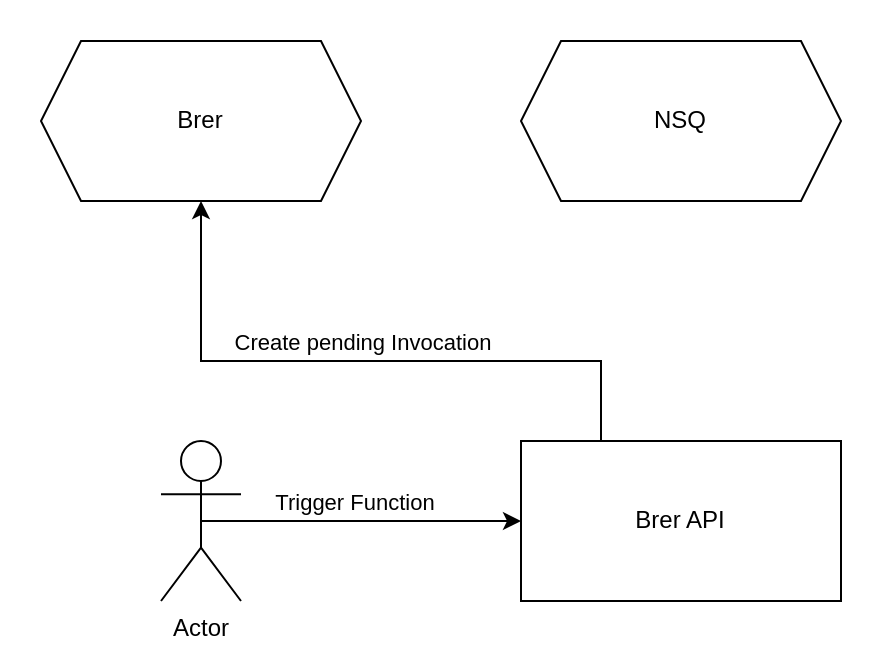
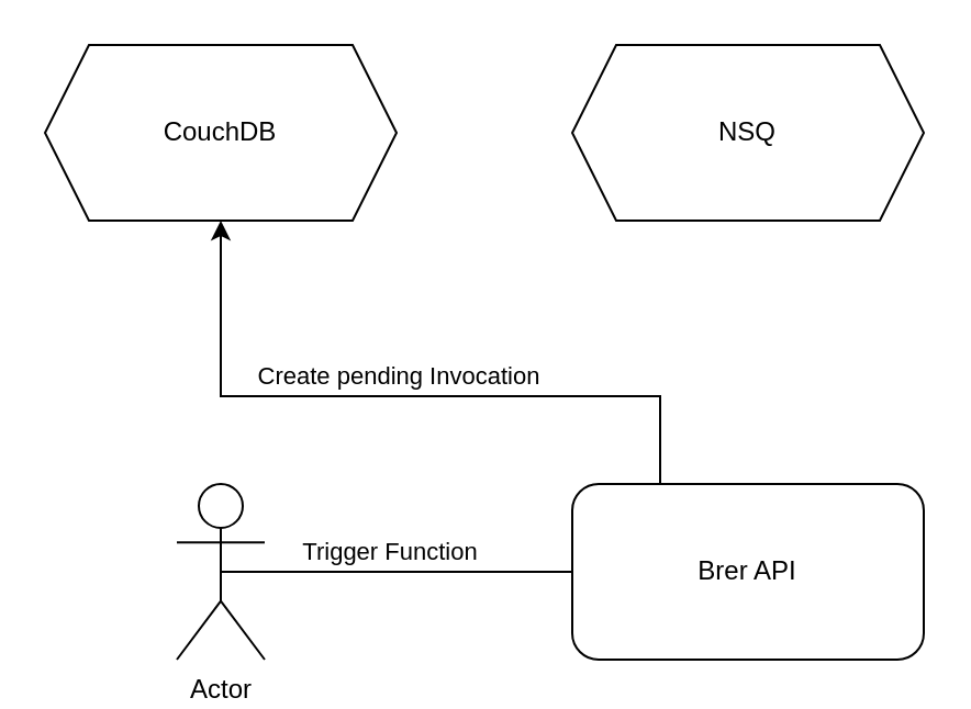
- <mxCell id="4" value="Brer" style="shape=hexagon;perimeter=hexagonPerimeter2;whiteSpace=wrap;html=1;fixedSize=1;" parent="1" vertex="1"><mxGeometry x="20" y="20" width="160" height="80" as="geometry" /></mxCell>
+ <mxCell id="4" value="CouchDB" style="shape=hexagon;perimeter=hexagonPerimeter2;whiteSpace=wrap;html=1;fixedSize=1;" parent="1" vertex="1"><mxGeometry x="20" y="20" width="160" height="80" as="geometry" /></mxCell>
- <mxCell id="6" value="" style="endArrow=classic;html=1;rounded=0;entryX=0;entryY=0.5;entryDx=0;entryDy=0;exitX=0.5;exitY=0.5;exitDx=0;exitDy=0;exitPerimeter=0;" parent="1" source="3" target="2" edge="1"><mxGeometry width="50" height="50" relative="1" as="geometry"><mxPoint x="130" y="70" as="sourcePoint" /><mxPoint x="430" y="340" as="targetPoint" /><Array as="points" /></mxGeometry></mxCell>
+ <mxCell id="6" value="" style="endArrow=none;html=1;rounded=0;entryX=0;entryY=0.5;entryDx=0;entryDy=0;exitX=0.5;exitY=0.5;exitDx=0;exitDy=0;exitPerimeter=0;" parent="1" source="3" target="2" edge="1"><mxGeometry width="50" height="50" relative="1" as="geometry"><mxPoint x="130" y="70" as="sourcePoint" /><mxPoint x="430" y="340" as="targetPoint" /><Array as="points" /></mxGeometry></mxCell>
- <mxCell id="2" value="&lt;div&gt;Brer API&lt;br&gt;&lt;/div&gt;" style="whiteSpace=wrap;html=1;verticalAlign=middle;align=center;rounded=0;" parent="1" vertex="1"><mxGeometry x="260" y="220" width="160" height="80" as="geometry" /></mxCell>
+ <mxCell id="2" value="&lt;div&gt;Brer API&lt;br&gt;&lt;/div&gt;" style="rounded=1;whiteSpace=wrap;html=1;verticalAlign=middle;align=center;" parent="1" vertex="1"><mxGeometry x="260" y="220" width="160" height="80" as="geometry" /></mxCell>
